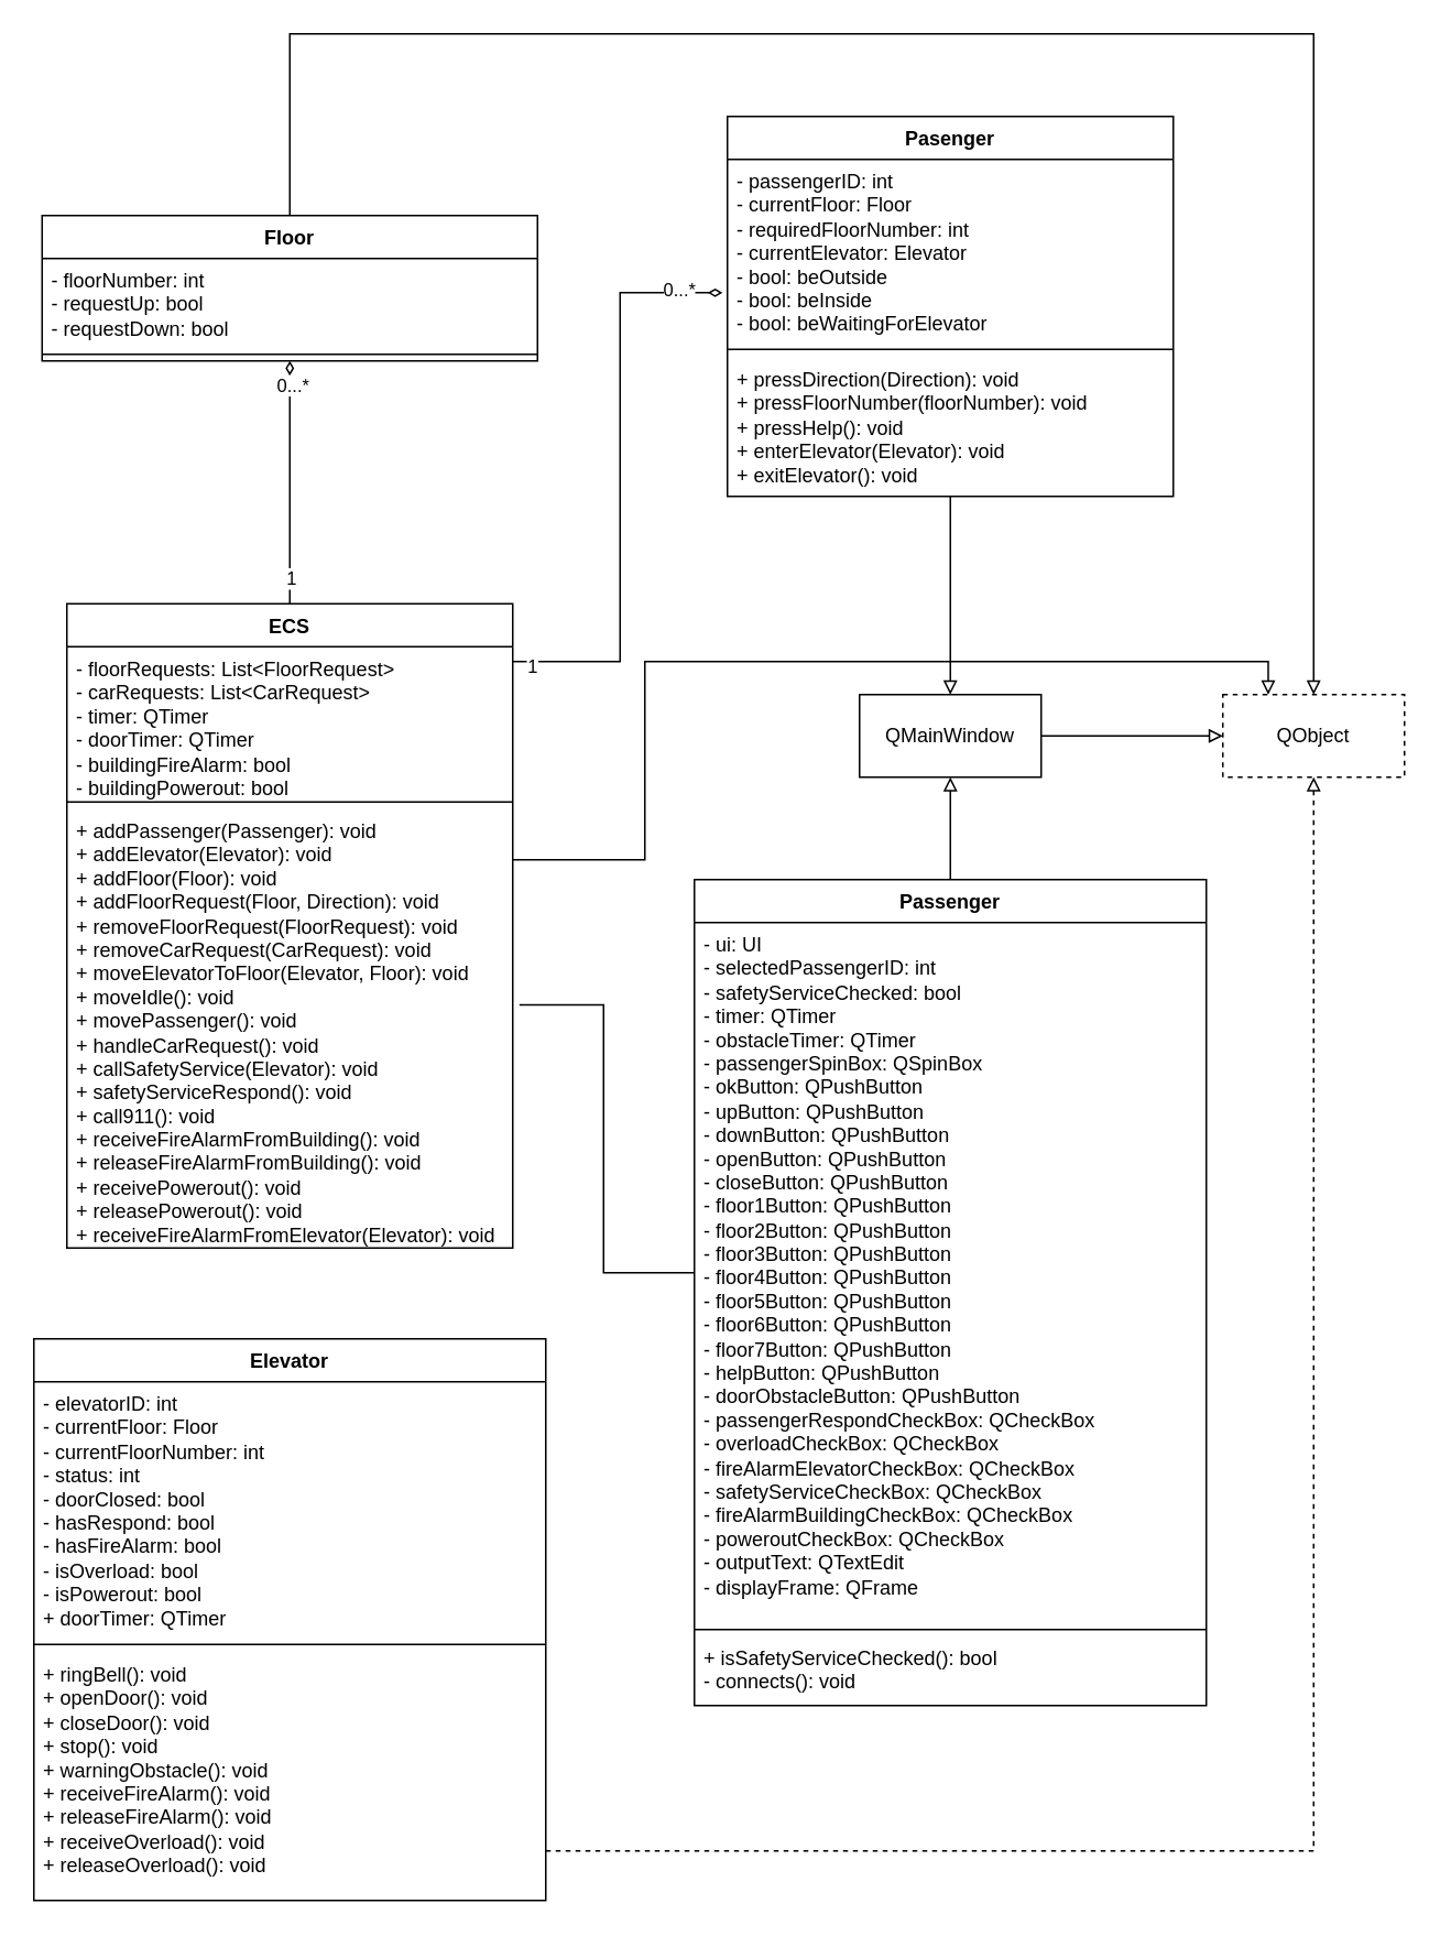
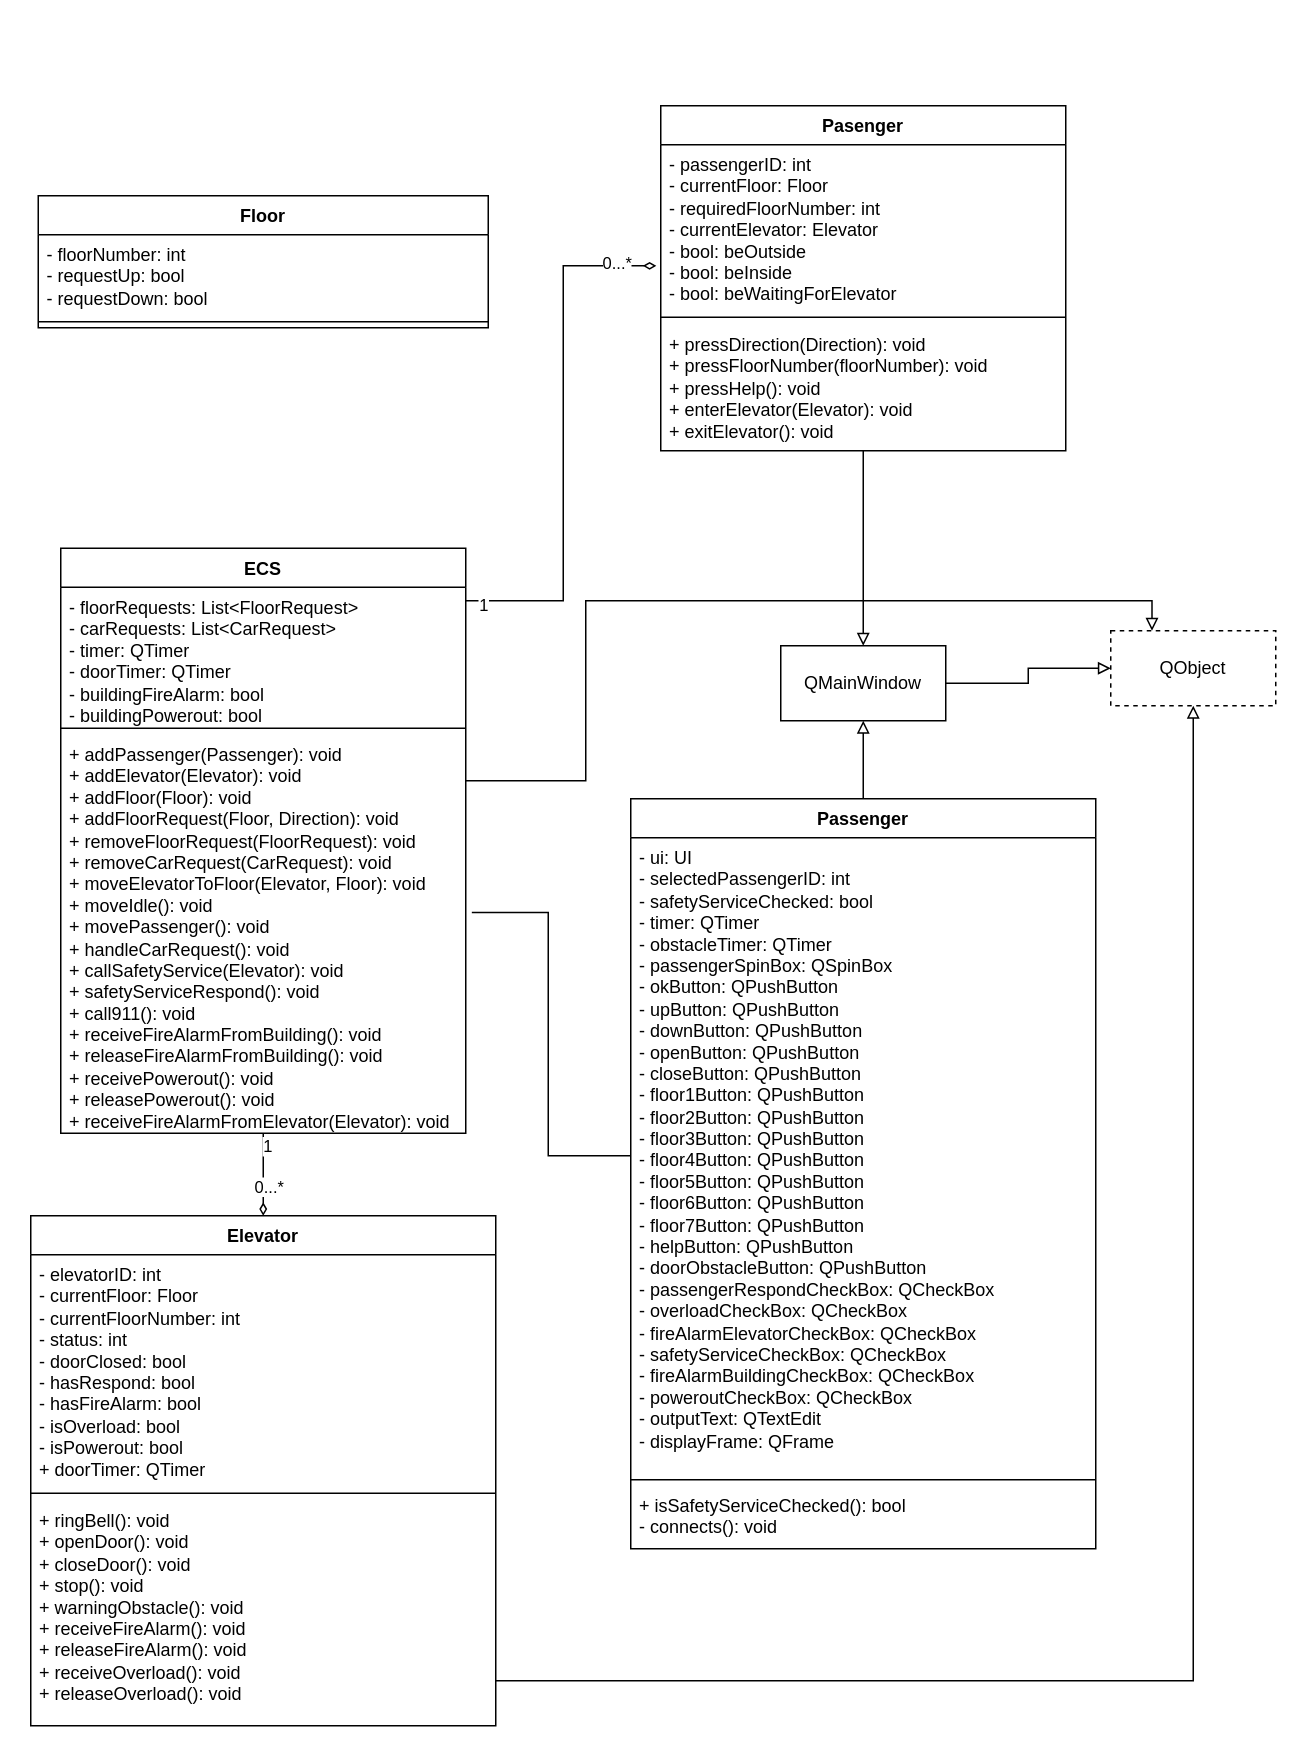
- <mxCell id="22" style="edgeStyle=orthogonalEdgeStyle;rounded=0;orthogonalLoop=1;jettySize=auto;html=1;entryX=0.5;entryY=0;entryDx=0;entryDy=0;endArrow=block;endFill=0;" parent="1" source="23" target="37" edge="1"><mxGeometry relative="1" as="geometry"><Array as="points"><mxPoint x="175" y="20" /><mxPoint x="795" y="20" /></Array></mxGeometry></mxCell>
- <mxCell id="2" style="edgeStyle=orthogonalEdgeStyle;rounded=0;orthogonalLoop=1;jettySize=auto;html=1;entryX=0.5;entryY=1;entryDx=0;entryDy=0;endArrow=diamondThin;endFill=0;" parent="1" source="8" target="23" edge="1"><mxGeometry relative="1" as="geometry" /></mxCell>
- <mxCell id="3" value="0...*" style="edgeLabel;html=1;align=center;verticalAlign=middle;resizable=0;points=[];" parent="2" vertex="1" connectable="0"><mxGeometry x="0.804" y="-1" relative="1" as="geometry"><mxPoint as="offset" /></mxGeometry></mxCell>
- <mxCell id="4" value="1" style="edgeLabel;html=1;align=center;verticalAlign=middle;resizable=0;points=[];" parent="2" vertex="1" connectable="0"><mxGeometry x="-0.781" relative="1" as="geometry"><mxPoint as="offset" /></mxGeometry></mxCell>
- <mxCell id="36" value="QMainWindow" style="html=1;whiteSpace=wrap;" parent="1" vertex="1"><mxGeometry x="520" y="420" width="110" height="50" as="geometry" /></mxCell>
+ <mxCell id="36" value="QMainWindow" style="html=1;whiteSpace=wrap;" parent="1" vertex="1"><mxGeometry x="520" y="430" width="110" height="50" as="geometry" /></mxCell>
+ <mxCell id="5" style="edgeStyle=orthogonalEdgeStyle;rounded=0;orthogonalLoop=1;jettySize=auto;html=1;entryX=0.5;entryY=0;entryDx=0;entryDy=0;endArrow=diamondThin;endFill=0;" parent="1" source="8" target="13" edge="1"><mxGeometry relative="1" as="geometry" /></mxCell>
+ <mxCell id="6" value="1" style="edgeLabel;html=1;align=center;verticalAlign=middle;resizable=0;points=[];" parent="5" vertex="1" connectable="0"><mxGeometry x="-0.693" y="2" relative="1" as="geometry"><mxPoint as="offset" /></mxGeometry></mxCell>
+ <mxCell id="7" value="0...*" style="edgeLabel;html=1;align=center;verticalAlign=middle;resizable=0;points=[];" parent="5" vertex="1" connectable="0"><mxGeometry x="0.277" y="3" relative="1" as="geometry"><mxPoint as="offset" /></mxGeometry></mxCell>
- <mxCell id="12" style="edgeStyle=orthogonalEdgeStyle;rounded=0;orthogonalLoop=1;jettySize=auto;html=1;entryX=0.5;entryY=1;entryDx=0;entryDy=0;endArrow=block;endFill=0;dashed=1;" parent="1" source="13" target="37" edge="1"><mxGeometry relative="1" as="geometry"><Array as="points"><mxPoint x="795" y="1120" /></Array></mxGeometry></mxCell>
+ <mxCell id="12" style="edgeStyle=orthogonalEdgeStyle;rounded=0;orthogonalLoop=1;jettySize=auto;html=1;entryX=0.5;entryY=1;entryDx=0;entryDy=0;endArrow=block;endFill=0;" parent="1" source="13" target="37" edge="1"><mxGeometry relative="1" as="geometry"><Array as="points"><mxPoint x="795" y="1120" /></Array></mxGeometry></mxCell>
